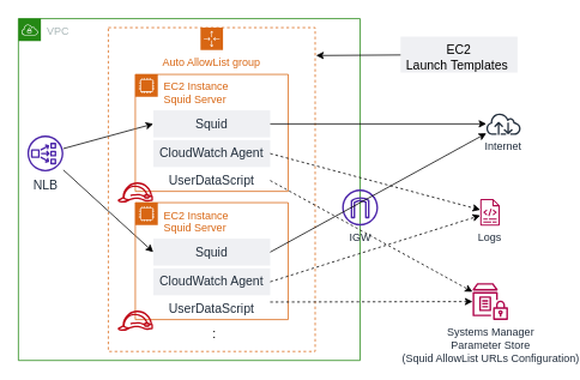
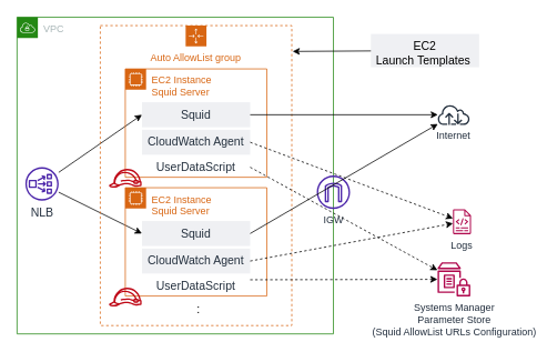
- <mxCell id="24" value="Internet" style="sketch=0;outlineConnect=0;fontColor=#232F3E;gradientColor=none;fillColor=#232F3D;strokeColor=none;dashed=0;verticalLabelPosition=bottom;verticalAlign=top;align=center;html=1;fontSize=12;fontStyle=0;aspect=fixed;pointerEvents=1;shape=mxgraph.aws4.internet;" vertex="1" parent="1"><mxGeometry x="539.42" y="124.69" width="40" height="24.62" as="geometry" /></mxCell>
+ <mxCell id="24" value="Internet" style="sketch=0;outlineConnect=0;fontColor=#232F3E;gradientColor=none;fillColor=#232F3D;strokeColor=none;dashed=0;verticalLabelPosition=bottom;verticalAlign=top;align=center;html=1;fontSize=12;fontStyle=0;aspect=fixed;pointerEvents=1;shape=mxgraph.aws4.internet;" vertex="1" parent="1"><mxGeometry x="524.42" y="124.69" width="40" height="24.62" as="geometry" /></mxCell>
- <mxCell id="4" value="&lt;font style=&quot;font-size: 14px&quot;&gt;NLB&lt;/font&gt;" style="sketch=0;outlineConnect=0;fontColor=#232F3E;gradientColor=none;fillColor=#4D27AA;strokeColor=none;dashed=0;verticalLabelPosition=bottom;verticalAlign=top;align=center;html=1;fontSize=12;fontStyle=0;aspect=fixed;pointerEvents=1;shape=mxgraph.aws4.network_load_balancer;" vertex="1" parent="2"><mxGeometry x="10" y="130" width="40" height="40" as="geometry" /></mxCell>
+ <mxCell id="4" value="&lt;font style=&quot;font-size: 14px&quot;&gt;NLB&lt;/font&gt;" style="sketch=0;outlineConnect=0;fontColor=#232F3E;gradientColor=none;fillColor=#4D27AA;strokeColor=none;dashed=0;verticalLabelPosition=bottom;verticalAlign=top;align=center;html=1;fontSize=12;fontStyle=0;aspect=fixed;pointerEvents=1;shape=mxgraph.aws4.network_load_balancer;" vertex="1" parent="2"><mxGeometry x="10" y="180" width="40" height="40" as="geometry" /></mxCell>
- <mxCell id="27" value="Logs" style="sketch=0;outlineConnect=0;fontColor=#232F3E;gradientColor=none;fillColor=#B0084D;strokeColor=none;dashed=0;verticalLabelPosition=bottom;verticalAlign=top;align=center;html=1;fontSize=12;fontStyle=0;aspect=fixed;pointerEvents=1;shape=mxgraph.aws4.logs;" vertex="1" parent="1"><mxGeometry x="524.42" y="220.56" width="40" height="29.74" as="geometry" /></mxCell>
+ <mxCell id="27" value="Logs" style="sketch=0;outlineConnect=0;fontColor=#232F3E;gradientColor=none;fillColor=#B0084D;strokeColor=none;dashed=0;verticalLabelPosition=bottom;verticalAlign=top;align=center;html=1;fontSize=12;fontStyle=0;aspect=fixed;pointerEvents=1;shape=mxgraph.aws4.logs;" vertex="1" parent="1"><mxGeometry x="534.42" y="250.56" width="40" height="29.74" as="geometry" /></mxCell>
